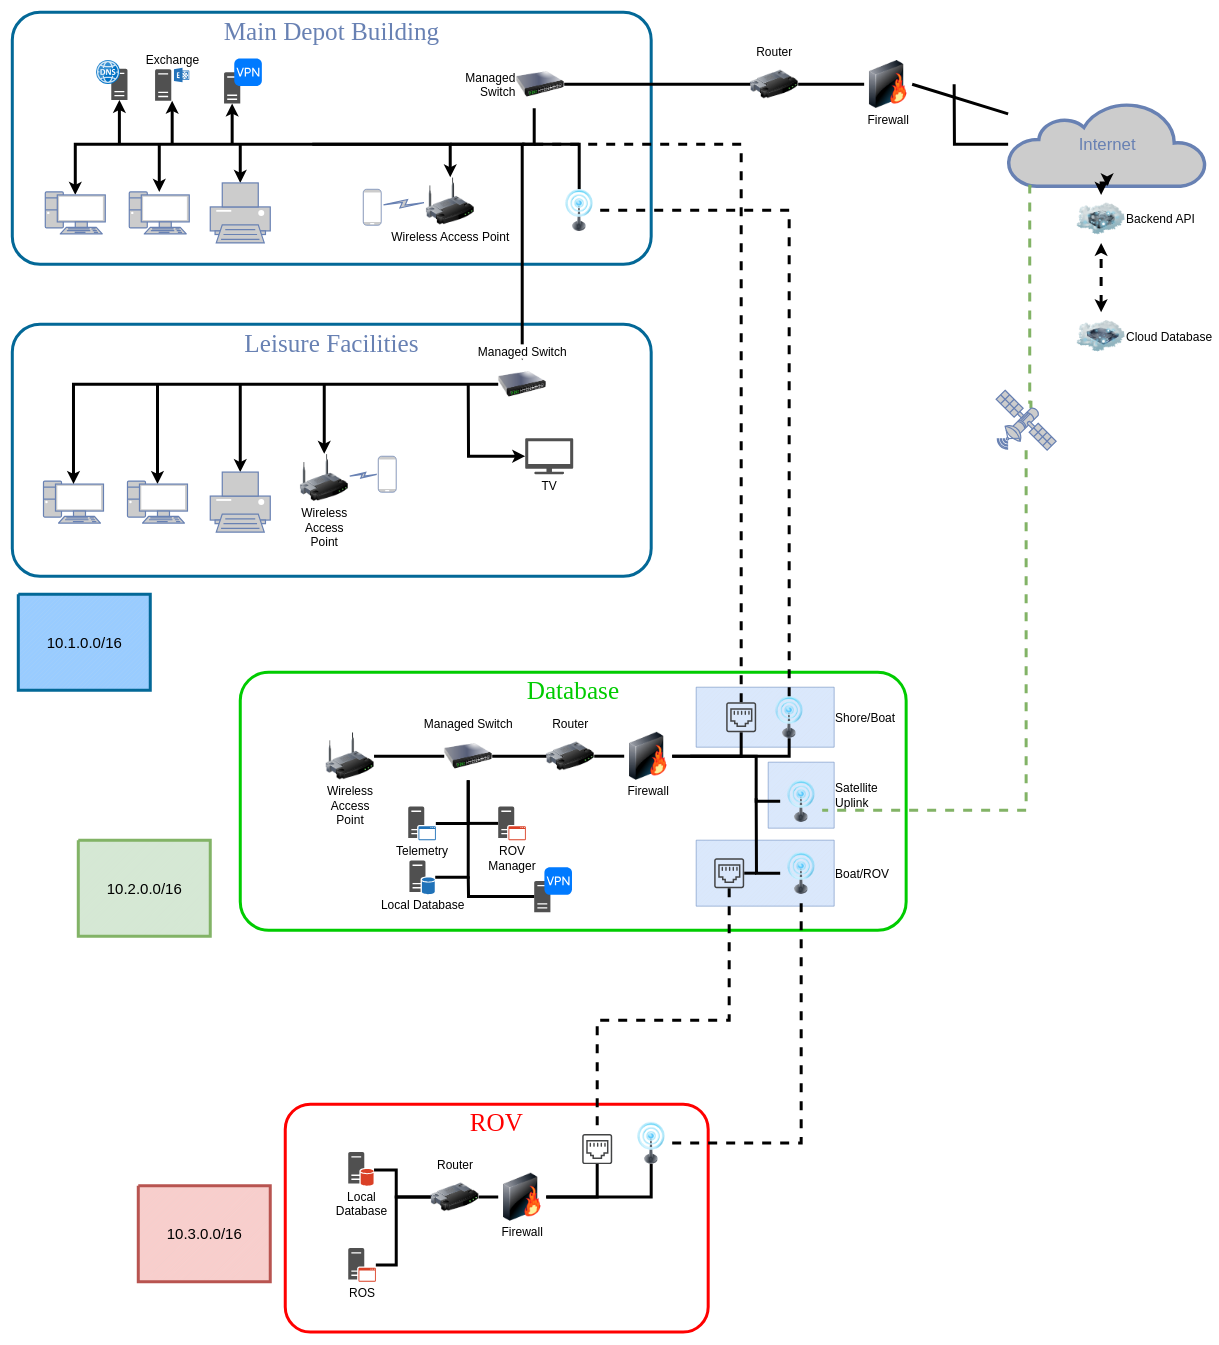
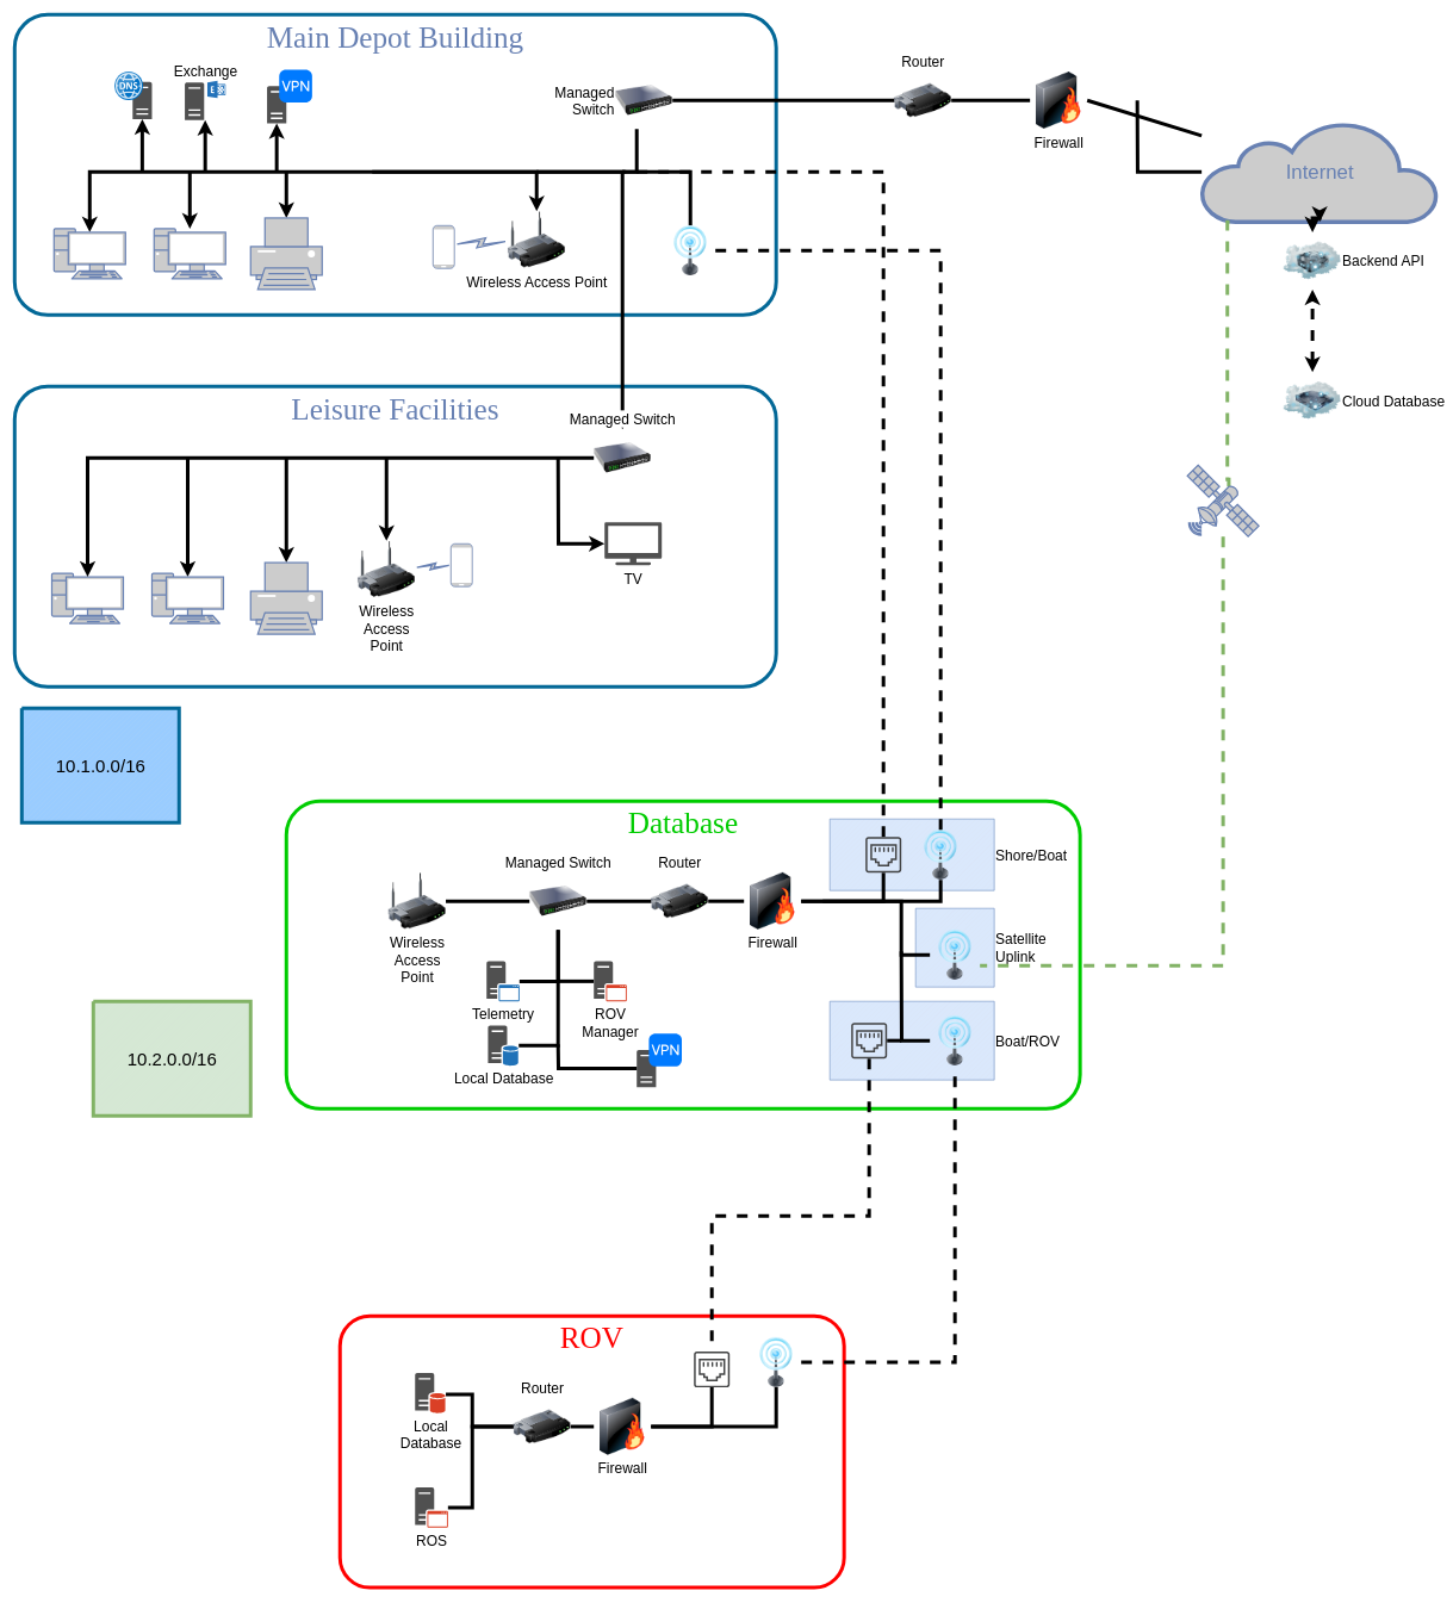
- <mxCell id="42" value="&lt;font style=&quot;font-size: 20px&quot;&gt;TV&lt;/font&gt;" style="pointerEvents=1;shadow=0;dashed=0;html=1;strokeColor=none;fillColor=#505050;labelPosition=center;verticalLabelPosition=bottom;verticalAlign=top;outlineConnect=0;align=center;shape=mxgraph.office.devices.tv;" parent="1" vertex="1"><mxGeometry x="875" y="730" width="80" height="60" as="geometry" /></mxCell>
+ <mxCell id="42" value="&lt;font style=&quot;font-size: 20px&quot;&gt;TV&lt;/font&gt;" style="pointerEvents=1;shadow=0;dashed=0;html=1;strokeColor=none;fillColor=#505050;labelPosition=center;verticalLabelPosition=bottom;verticalAlign=top;outlineConnect=0;align=center;shape=mxgraph.office.devices.tv;" parent="1" vertex="1"><mxGeometry x="845" y="730" width="80" height="60" as="geometry" /></mxCell>
- <mxCell id="91" value="10.3.0.0/16" style="verticalLabelPosition=middle;verticalAlign=middle;html=1;shape=mxgraph.basic.patternFillRect;fillStyle=diag;step=5;fillStrokeWidth=0.2;fillStrokeColor=#dddddd;labelBackgroundColor=none;strokeWidth=5;fillColor=#f8cecc;fontSize=25;strokeColor=#b85450;labelPosition=center;align=center;" parent="1" vertex="1"><mxGeometry x="230" y="1976" width="220" height="160" as="geometry" /></mxCell>
